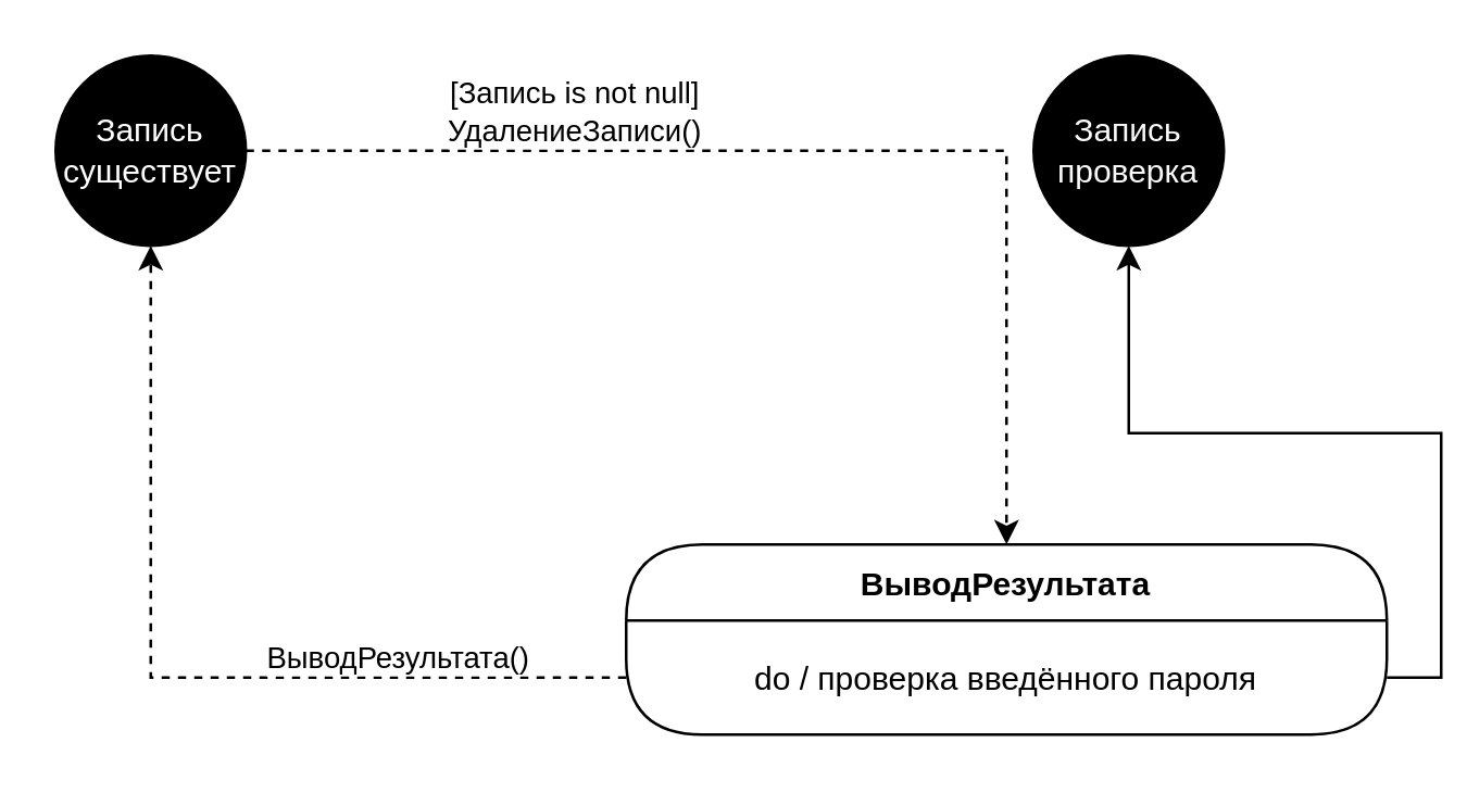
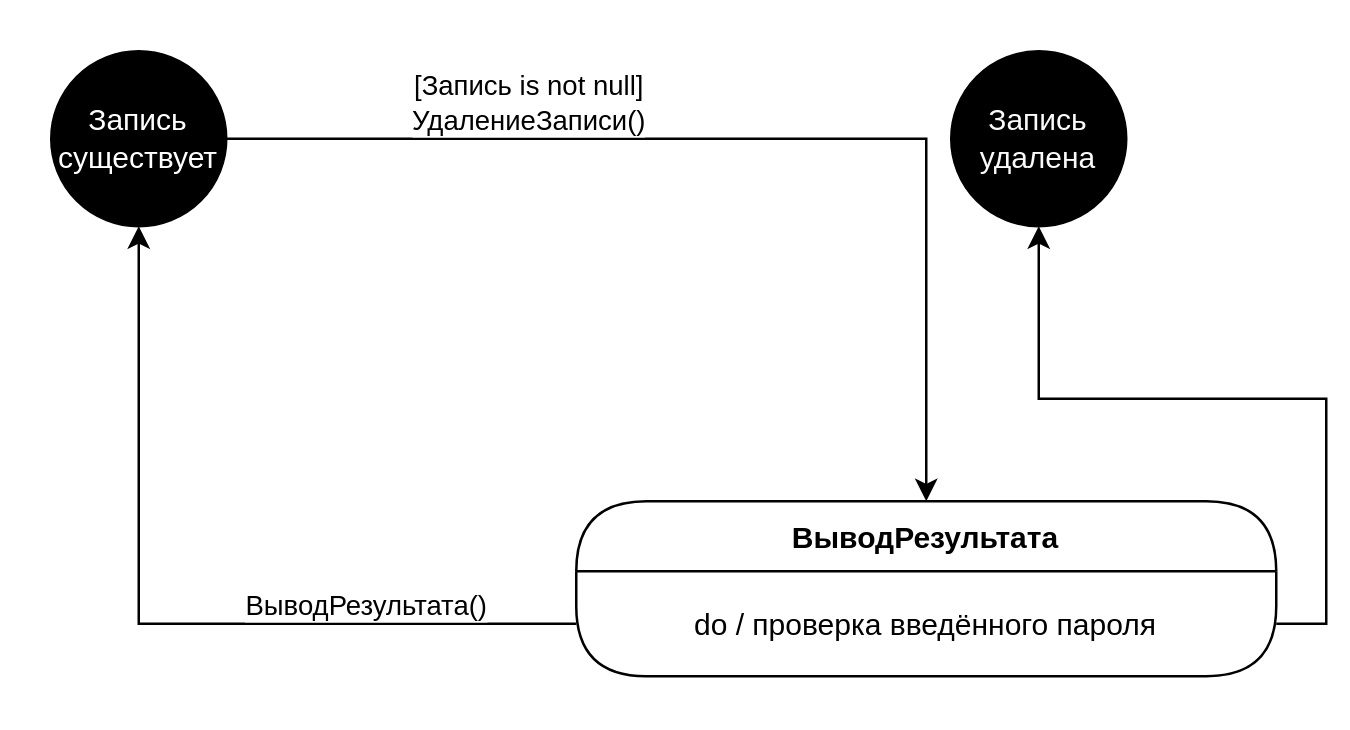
- <mxCell id="2" style="edgeStyle=orthogonalEdgeStyle;rounded=0;orthogonalLoop=1;jettySize=auto;html=1;entryX=0.5;entryY=0;entryDx=0;entryDy=0;dashed=1;" edge="1" parent="1" source="4" target="5"><mxGeometry relative="1" as="geometry" /></mxCell>
+ <mxCell id="2" style="edgeStyle=orthogonalEdgeStyle;rounded=0;orthogonalLoop=1;jettySize=auto;html=1;entryX=0.5;entryY=0;entryDx=0;entryDy=0;" edge="1" parent="1" source="4" target="5"><mxGeometry relative="1" as="geometry" /></mxCell>
- <mxCell id="10" value="&lt;font color=&quot;#fafafa&quot;&gt;Запись проверка&lt;/font&gt;" style="ellipse;whiteSpace=wrap;html=1;aspect=fixed;fillColor=#000000;" vertex="1" parent="1"><mxGeometry x="380" y="20" width="70" height="70" as="geometry" /></mxCell>
+ <mxCell id="10" value="&lt;font color=&quot;#fafafa&quot;&gt;Запись удалена&lt;/font&gt;" style="ellipse;whiteSpace=wrap;html=1;aspect=fixed;fillColor=#000000;" vertex="1" parent="1"><mxGeometry x="380" y="20" width="70" height="70" as="geometry" /></mxCell>
- <mxCell id="7" style="edgeStyle=orthogonalEdgeStyle;rounded=0;orthogonalLoop=1;jettySize=auto;html=1;dashed=1;" edge="1" parent="1" source="6" target="4"><mxGeometry relative="1" as="geometry"><mxPoint x="105.034" y="310" as="targetPoint" /></mxGeometry></mxCell>
+ <mxCell id="7" style="edgeStyle=orthogonalEdgeStyle;rounded=0;orthogonalLoop=1;jettySize=auto;html=1;" edge="1" parent="1" source="6" target="4"><mxGeometry relative="1" as="geometry"><mxPoint x="105.034" y="310" as="targetPoint" /></mxGeometry></mxCell>
